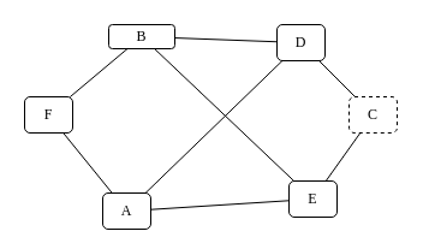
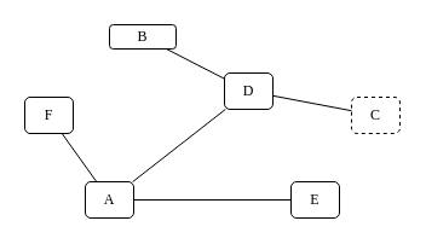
- <mxCell id="2" value="D" style="rounded=1;html=1;fontFamily=Alegreya;fontSource=https%3A%2F%2Ffonts.googleapis.com%2Fcss%3Ffamily%3DAlegreya;whiteSpace=wrap;" parent="1" vertex="1"><mxGeometry x="230" y="20" width="40" height="30" as="geometry" /></mxCell>
+ <mxCell id="2" value="D" style="rounded=1;html=1;fontFamily=Alegreya;fontSource=https%3A%2F%2Ffonts.googleapis.com%2Fcss%3Ffamily%3DAlegreya;whiteSpace=wrap;" parent="1" vertex="1"><mxGeometry x="185" y="60" width="40" height="30" as="geometry" /></mxCell>
- <mxCell id="15" value="" style="endArrow=none;html=1;" edge="1" parent="1" source="8" target="6"><mxGeometry width="50" height="50" relative="1" as="geometry"><mxPoint x="302.5" y="210" as="sourcePoint" /><mxPoint x="197.5" y="120" as="targetPoint" /></mxGeometry></mxCell>
- <mxCell id="5" value="" style="endArrow=none;html=1;" edge="1" parent="1" source="4" target="6"><mxGeometry width="50" height="50" relative="1" as="geometry"><mxPoint x="230" y="380" as="sourcePoint" /><mxPoint x="280" y="330" as="targetPoint" /></mxGeometry></mxCell>
- <mxCell id="11" value="" style="endArrow=none;html=1;" edge="1" parent="1" source="7" target="4"><mxGeometry width="50" height="50" relative="1" as="geometry"><mxPoint x="262.5" y="170" as="sourcePoint" /><mxPoint x="157.5" y="80" as="targetPoint" /></mxGeometry></mxCell>
- <mxCell id="3" value="A" style="rounded=1;html=1;fontFamily=Alegreya;fontSource=https%3A%2F%2Ffonts.googleapis.com%2Fcss%3Ffamily%3DAlegreya;whiteSpace=wrap;" parent="1" vertex="1"><mxGeometry x="85" y="160" width="40" height="30" as="geometry" /></mxCell>
+ <mxCell id="3" value="A" style="rounded=1;html=1;fontFamily=Alegreya;fontSource=https%3A%2F%2Ffonts.googleapis.com%2Fcss%3Ffamily%3DAlegreya;whiteSpace=wrap;" parent="1" vertex="1"><mxGeometry x="70" y="150" width="40" height="30" as="geometry" /></mxCell>
